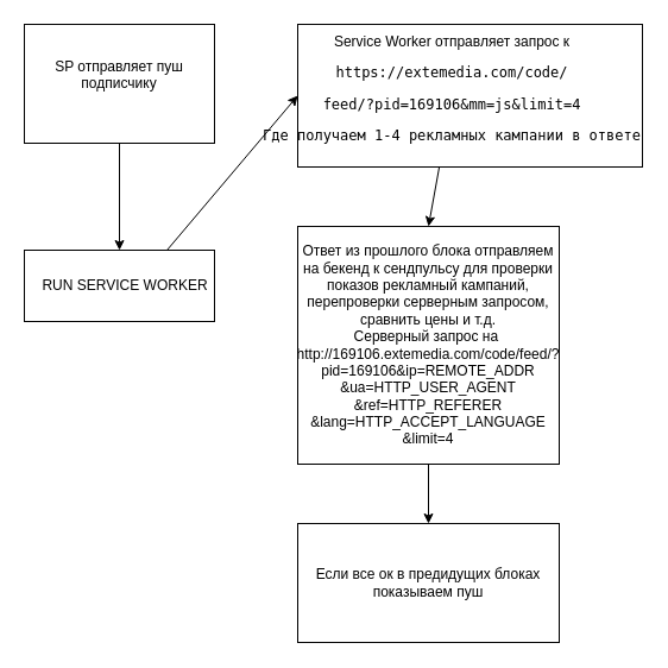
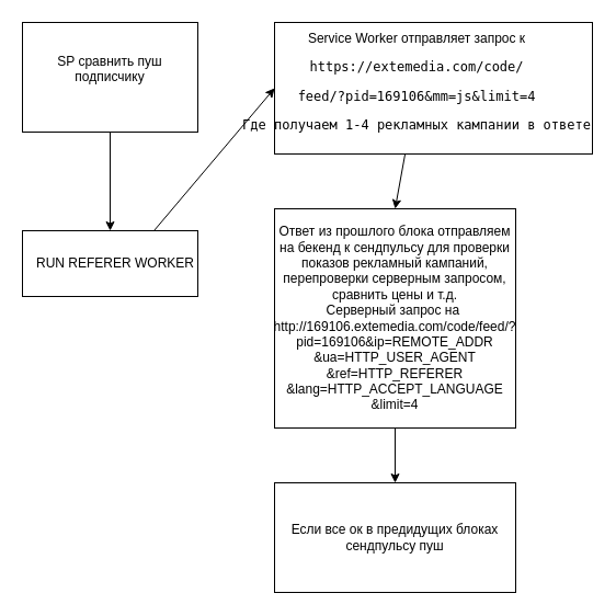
- <mxCell id="8" value="SP отправляет пуш подписчику&lt;br&gt;&lt;br&gt;&lt;div style=&quot;text-align: left&quot;&gt;&lt;/div&gt;" style="text;html=1;strokeColor=none;fillColor=none;align=center;verticalAlign=middle;whiteSpace=wrap;rounded=0;direction=west;" vertex="1" parent="1"><mxGeometry x="20" y="20" width="160" height="100" as="geometry" /></mxCell>
+ <mxCell id="8" value="SP сравнить пуш подписчику&lt;br&gt;&lt;br&gt;&lt;div style=&quot;text-align: left&quot;&gt;&lt;/div&gt;" style="text;html=1;strokeColor=none;fillColor=none;align=center;verticalAlign=middle;whiteSpace=wrap;rounded=0;direction=west;" vertex="1" parent="1"><mxGeometry x="20" y="20" width="160" height="100" as="geometry" /></mxCell>
- <mxCell id="10" value="&amp;nbsp; &amp;nbsp;RUN SERVICE WORKER" style="text;html=1;strokeColor=none;fillColor=none;align=center;verticalAlign=middle;whiteSpace=wrap;rounded=0;" vertex="1" parent="1"><mxGeometry x="20" y="210" width="160" height="60" as="geometry" /></mxCell>
+ <mxCell id="10" value="&amp;nbsp; &amp;nbsp;RUN REFERER WORKER" style="text;html=1;strokeColor=none;fillColor=none;align=center;verticalAlign=middle;whiteSpace=wrap;rounded=0;" vertex="1" parent="1"><mxGeometry x="20" y="210" width="160" height="60" as="geometry" /></mxCell>
- <mxCell id="15" value="Если все ок в предидущих блоках показываем пуш" style="text;html=1;strokeColor=none;fillColor=none;align=center;verticalAlign=middle;whiteSpace=wrap;rounded=0;" vertex="1" parent="1"><mxGeometry x="250" y="440" width="220" height="100" as="geometry" /></mxCell>
+ <mxCell id="15" value="Если все ок в предидущих блоках сендпульсу пуш" style="text;html=1;strokeColor=none;fillColor=none;align=center;verticalAlign=middle;whiteSpace=wrap;rounded=0;" vertex="1" parent="1"><mxGeometry x="250" y="440" width="220" height="100" as="geometry" /></mxCell>
